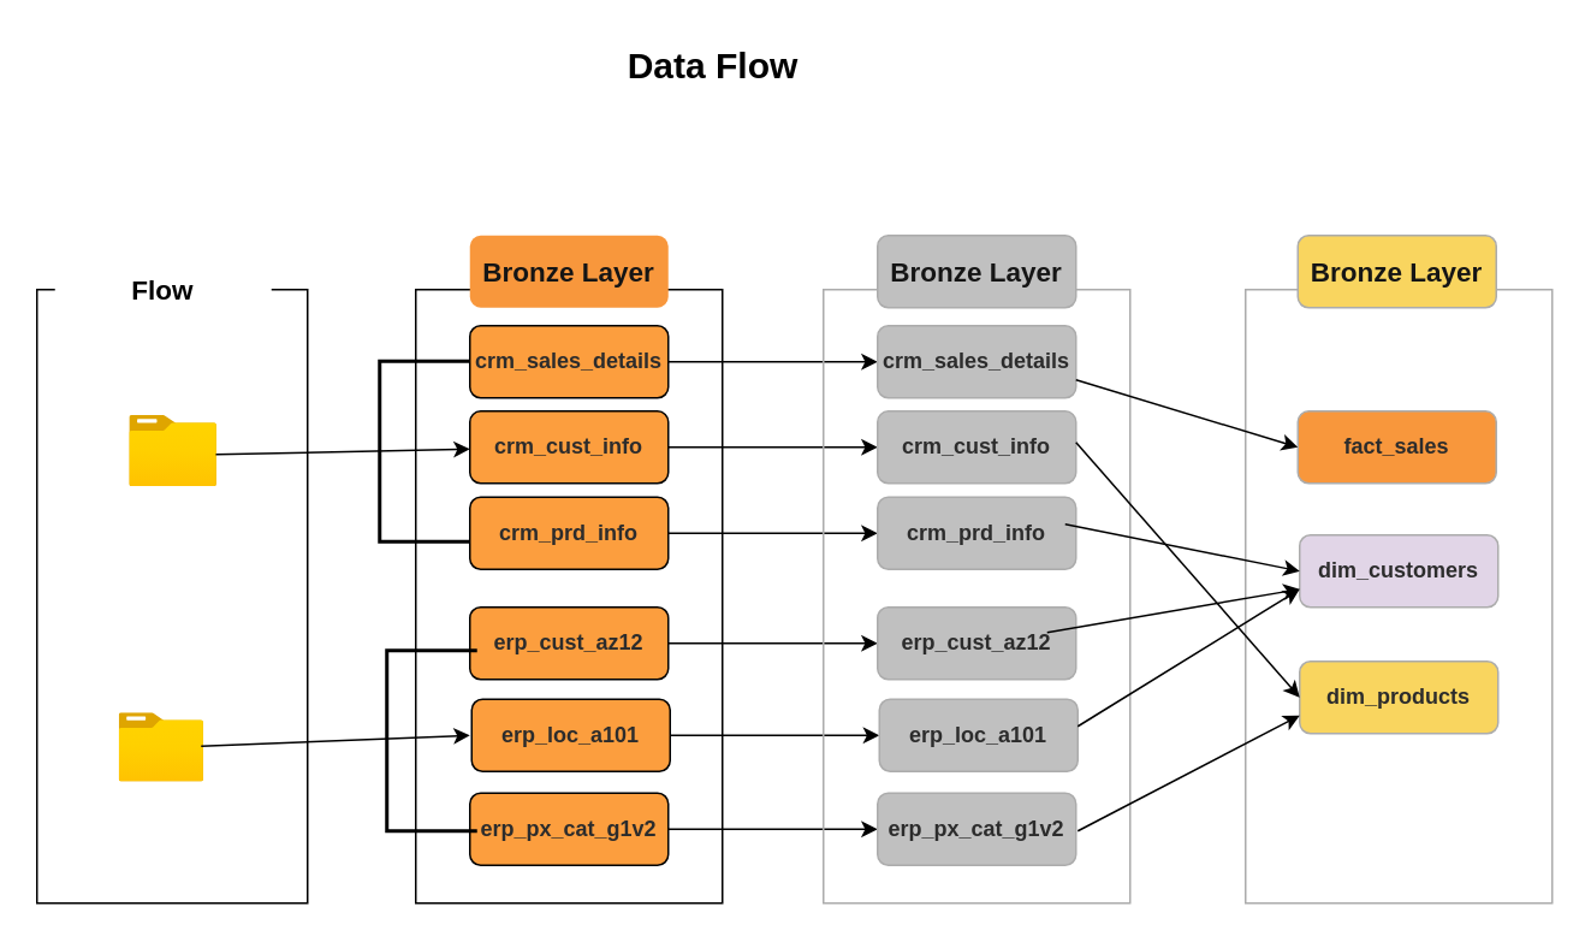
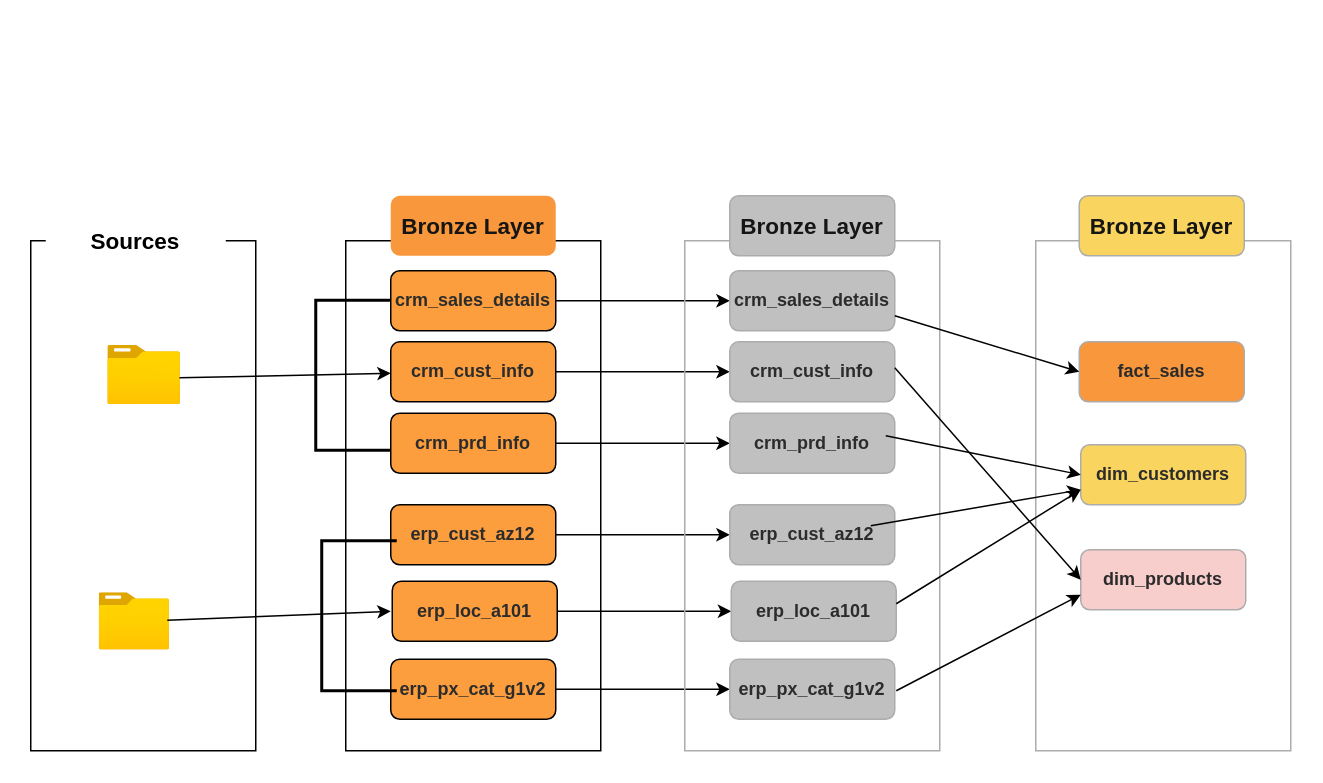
- <mxCell id="2" value="Data Flow" style="text;html=1;align=center;verticalAlign=middle;whiteSpace=wrap;rounded=0;fillColor=default;fontSize=20;fontStyle=1" parent="1" vertex="1"><mxGeometry x="260" y="20" width="270" height="30" as="geometry" /></mxCell>
- <mxCell id="4" value="&lt;b&gt;&lt;font style=&quot;font-size: 15px;&quot;&gt;Flow&lt;/font&gt;&lt;/b&gt;" style="rounded=1;whiteSpace=wrap;html=1;fillColor=default;strokeColor=none;" parent="1" vertex="1"><mxGeometry x="30" y="140" width="120" height="40" as="geometry" /></mxCell>
+ <mxCell id="4" value="&lt;b&gt;&lt;font style=&quot;font-size: 15px;&quot;&gt;Sources&lt;/font&gt;&lt;/b&gt;" style="rounded=1;whiteSpace=wrap;html=1;fillColor=default;strokeColor=none;" parent="1" vertex="1"><mxGeometry x="30" y="140" width="120" height="40" as="geometry" /></mxCell>
- <mxCell id="36" value="&lt;font style=&quot;color: rgb(44, 44, 44);&quot;&gt;&lt;b&gt;dim_customers&lt;/b&gt;&lt;/font&gt;" style="rounded=1;whiteSpace=wrap;html=1;fillColor=#e1d5e7;strokeColor=#ACACAC;" vertex="1" parent="1"><mxGeometry x="720" y="296" width="110" height="40" as="geometry" /></mxCell>
+ <mxCell id="36" value="&lt;font style=&quot;color: rgb(44, 44, 44);&quot;&gt;&lt;b&gt;dim_customers&lt;/b&gt;&lt;/font&gt;" style="rounded=1;whiteSpace=wrap;html=1;fillColor=#F9D55F;strokeColor=#ACACAC;" vertex="1" parent="1"><mxGeometry x="720" y="296" width="110" height="40" as="geometry" /></mxCell>
- <mxCell id="37" value="&lt;font style=&quot;color: rgb(44, 44, 44);&quot;&gt;&lt;b&gt;dim_products&lt;/b&gt;&lt;/font&gt;" style="rounded=1;whiteSpace=wrap;html=1;fillColor=#F9D55F;strokeColor=#ACACAC;" vertex="1" parent="1"><mxGeometry x="720" y="366" width="110" height="40" as="geometry" /></mxCell>
+ <mxCell id="37" value="&lt;font style=&quot;color: rgb(44, 44, 44);&quot;&gt;&lt;b&gt;dim_products&lt;/b&gt;&lt;/font&gt;" style="rounded=1;whiteSpace=wrap;html=1;fillColor=#f8cecc;strokeColor=#ACACAC;" vertex="1" parent="1"><mxGeometry x="720" y="366" width="110" height="40" as="geometry" /></mxCell>
